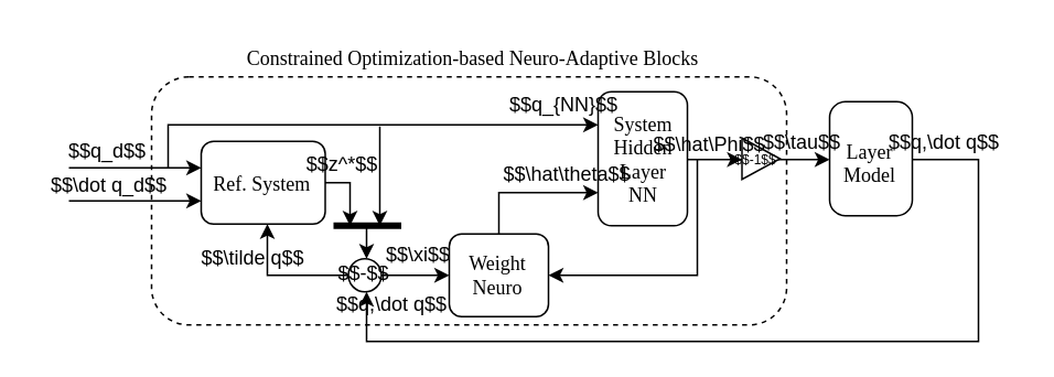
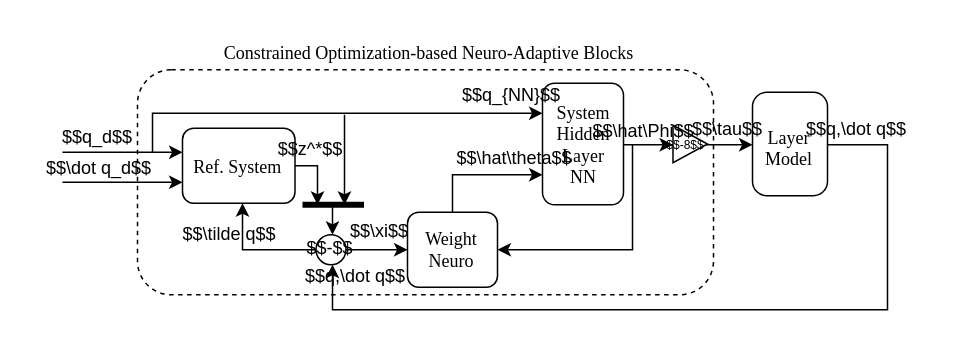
- <mxCell id="33" value="$$-1$$" style="text;html=1;align=center;verticalAlign=middle;resizable=0;points=[];autosize=1;strokeColor=none;fillColor=none;fontSize=8;" parent="25" vertex="1"><mxGeometry x="431" y="86" width="50" height="20" as="geometry" /></mxCell>
+ <mxCell id="33" value="$$-8$$" style="text;html=1;align=center;verticalAlign=middle;resizable=0;points=[];autosize=1;strokeColor=none;fillColor=none;fontSize=8;" parent="25" vertex="1"><mxGeometry x="431" y="86" width="50" height="20" as="geometry" /></mxCell>
